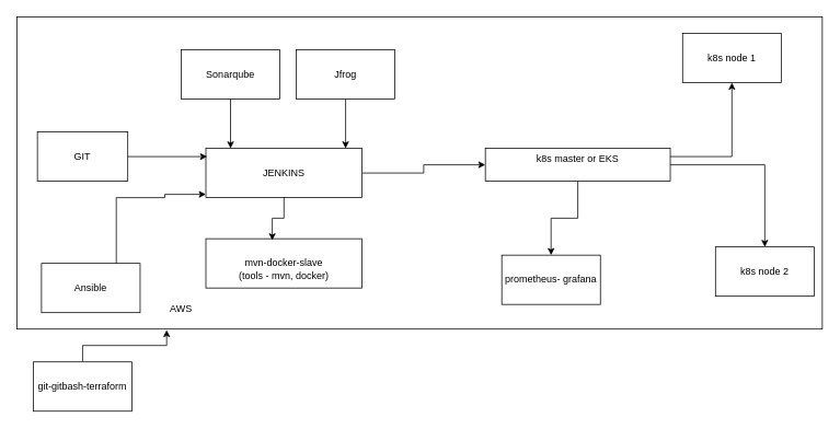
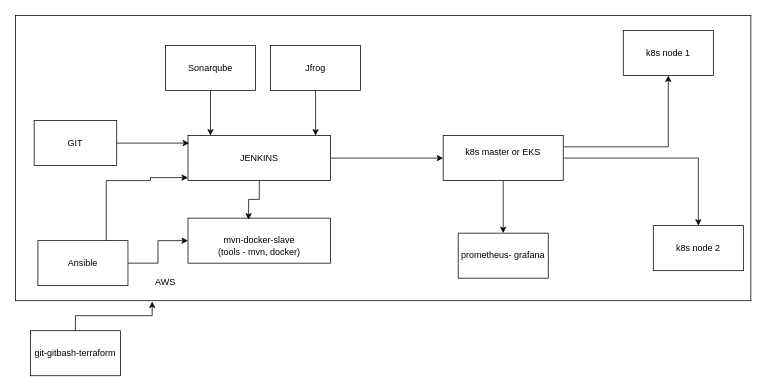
- <mxCell id="8" value="&lt;div&gt;&lt;br&gt;&lt;/div&gt;&lt;div&gt;k8s master or EKS&lt;br&gt;&lt;/div&gt;&lt;div&gt;&lt;br&gt;&lt;/div&gt;&lt;div&gt;&lt;br&gt;&lt;/div&gt;" style="rounded=0;whiteSpace=wrap;html=1;" parent="1" vertex="1"><mxGeometry x="590" y="180" width="225" height="40" as="geometry" /></mxCell>
+ <mxCell id="8" value="&lt;div&gt;&lt;br&gt;&lt;/div&gt;&lt;div&gt;k8s master or EKS&lt;br&gt;&lt;/div&gt;&lt;div&gt;&lt;br&gt;&lt;/div&gt;&lt;div&gt;&lt;br&gt;&lt;/div&gt;" style="rounded=0;whiteSpace=wrap;html=1;" parent="1" vertex="1"><mxGeometry x="590" y="180" width="160" height="60" as="geometry" /></mxCell>
+ <mxCell id="17" style="edgeStyle=orthogonalEdgeStyle;rounded=0;orthogonalLoop=1;jettySize=auto;html=1;exitX=1;exitY=0.5;exitDx=0;exitDy=0;entryX=0;entryY=0.5;entryDx=0;entryDy=0;" edge="1" parent="1" source="18" target="13"><mxGeometry relative="1" as="geometry" /></mxCell>
